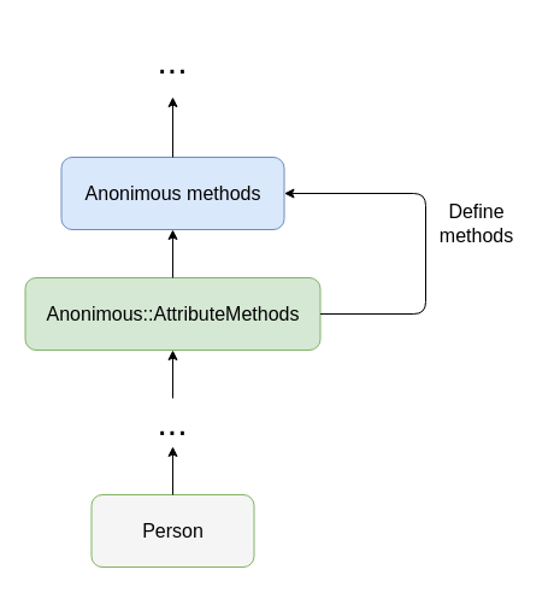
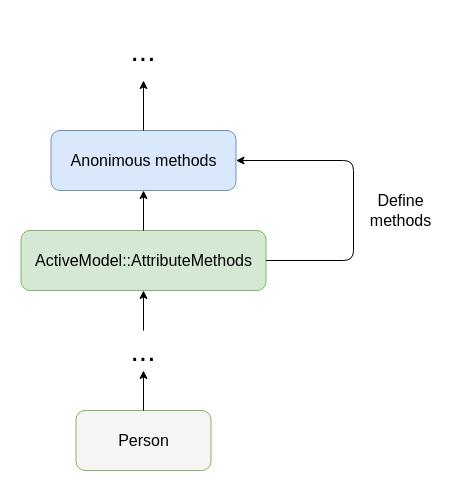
- <mxCell id="13" value="Define methods" style="text;html=1;strokeColor=none;fillColor=none;align=center;verticalAlign=middle;whiteSpace=wrap;rounded=0;fontSize=16;" vertex="1" parent="1"><mxGeometry x="353" y="175" width="85" height="20" as="geometry" /></mxCell>
+ <mxCell id="13" value="Define methods" style="text;html=1;strokeColor=none;fillColor=none;align=center;verticalAlign=middle;whiteSpace=wrap;rounded=0;fontSize=16;" vertex="1" parent="1"><mxGeometry x="358" y="200" width="85" height="20" as="geometry" /></mxCell>
- <mxCell id="3" value="&lt;span style=&quot;font-size: 16px;&quot;&gt;Anonimous::AttributeMethods&lt;/span&gt;" style="rounded=1;whiteSpace=wrap;html=1;fontSize=16;fillColor=#d5e8d4;strokeColor=#82b366;" vertex="1" parent="1"><mxGeometry x="20.5" y="230" width="245" height="60" as="geometry" /></mxCell>
+ <mxCell id="3" value="&lt;span style=&quot;font-size: 16px;&quot;&gt;ActiveModel::AttributeMethods&lt;/span&gt;" style="rounded=1;whiteSpace=wrap;html=1;fontSize=16;fillColor=#d5e8d4;strokeColor=#82b366;" vertex="1" parent="1"><mxGeometry x="20.5" y="230" width="245" height="60" as="geometry" /></mxCell>
